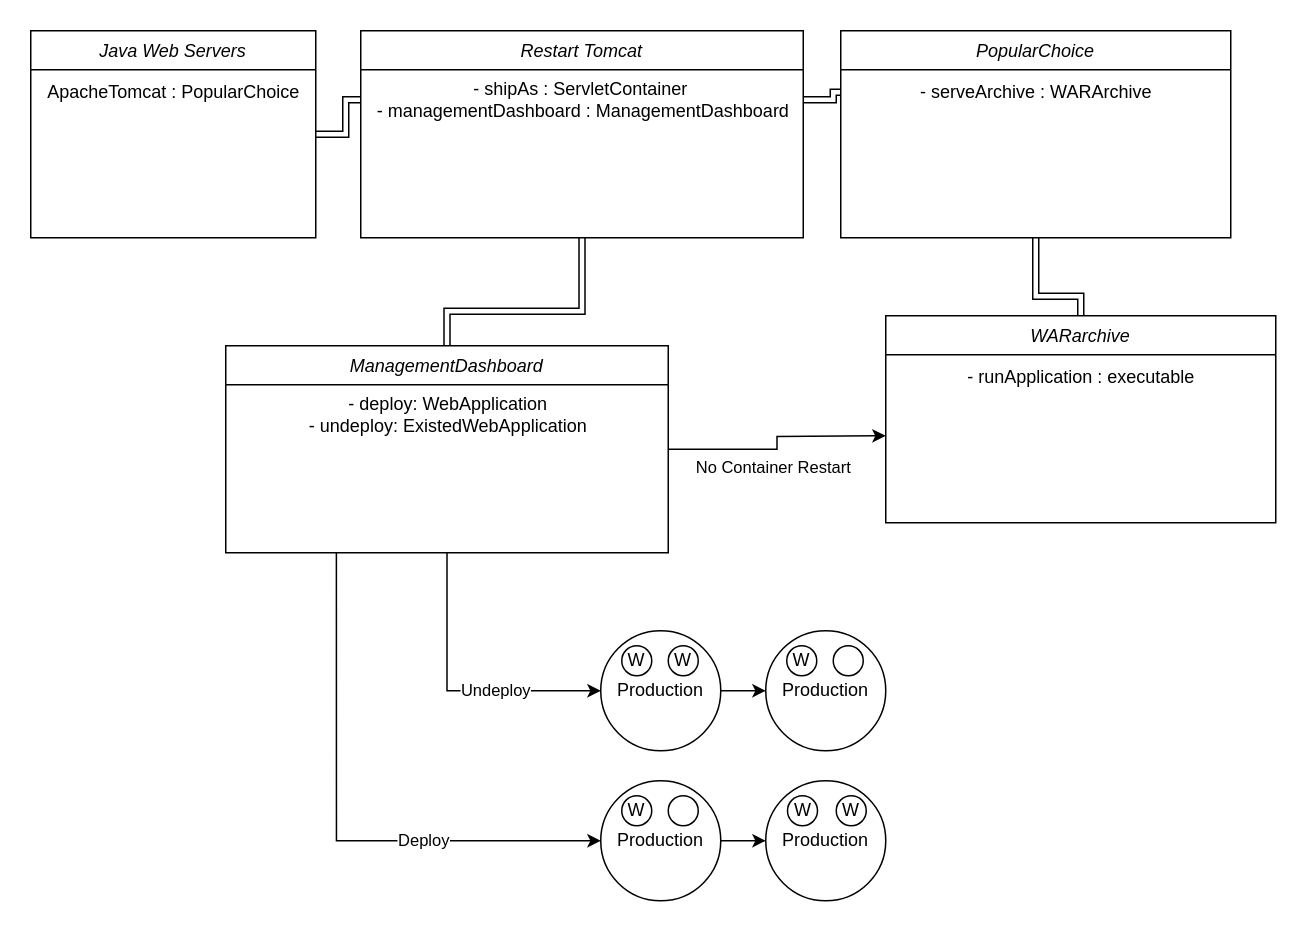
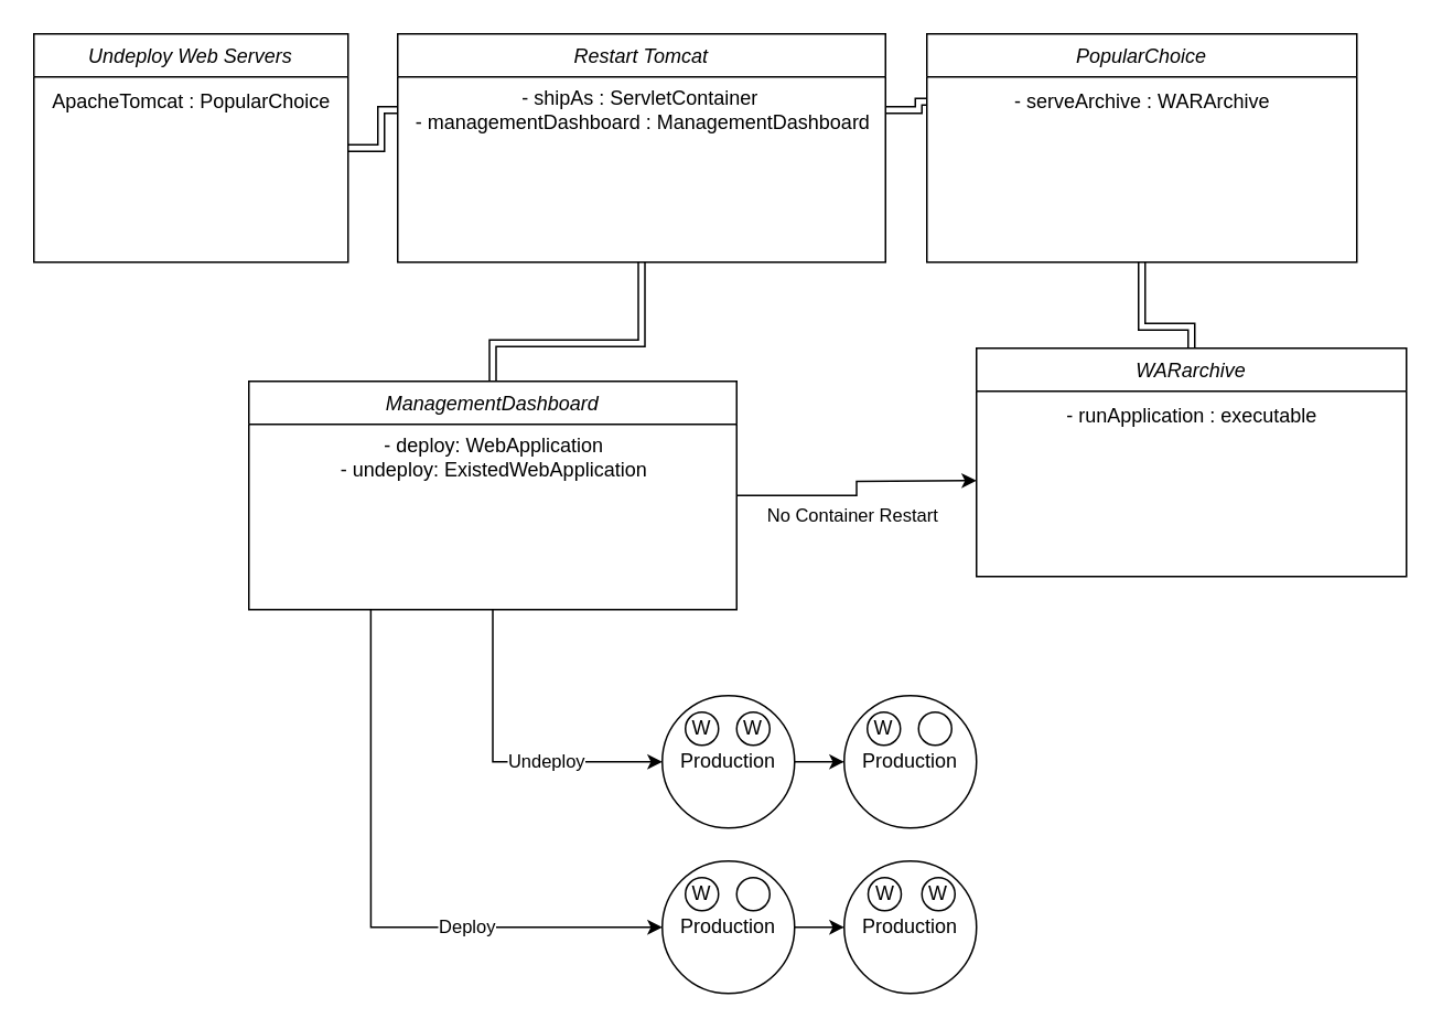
- <mxCell id="3" value="Java Web Servers" style="swimlane;fontStyle=2;align=center;verticalAlign=top;childLayout=stackLayout;horizontal=1;startSize=26;horizontalStack=0;resizeParent=1;resizeLast=0;collapsible=1;marginBottom=0;rounded=0;shadow=0;strokeWidth=1;" parent="1" vertex="1"><mxGeometry x="20" y="20" width="190" height="138" as="geometry"><mxRectangle x="230" y="140" width="160" height="26" as="alternateBounds" /></mxGeometry></mxCell>
+ <mxCell id="3" value="Undeploy Web Servers" style="swimlane;fontStyle=2;align=center;verticalAlign=top;childLayout=stackLayout;horizontal=1;startSize=26;horizontalStack=0;resizeParent=1;resizeLast=0;collapsible=1;marginBottom=0;rounded=0;shadow=0;strokeWidth=1;" parent="1" vertex="1"><mxGeometry x="20" y="20" width="190" height="138" as="geometry"><mxRectangle x="230" y="140" width="160" height="26" as="alternateBounds" /></mxGeometry></mxCell>
